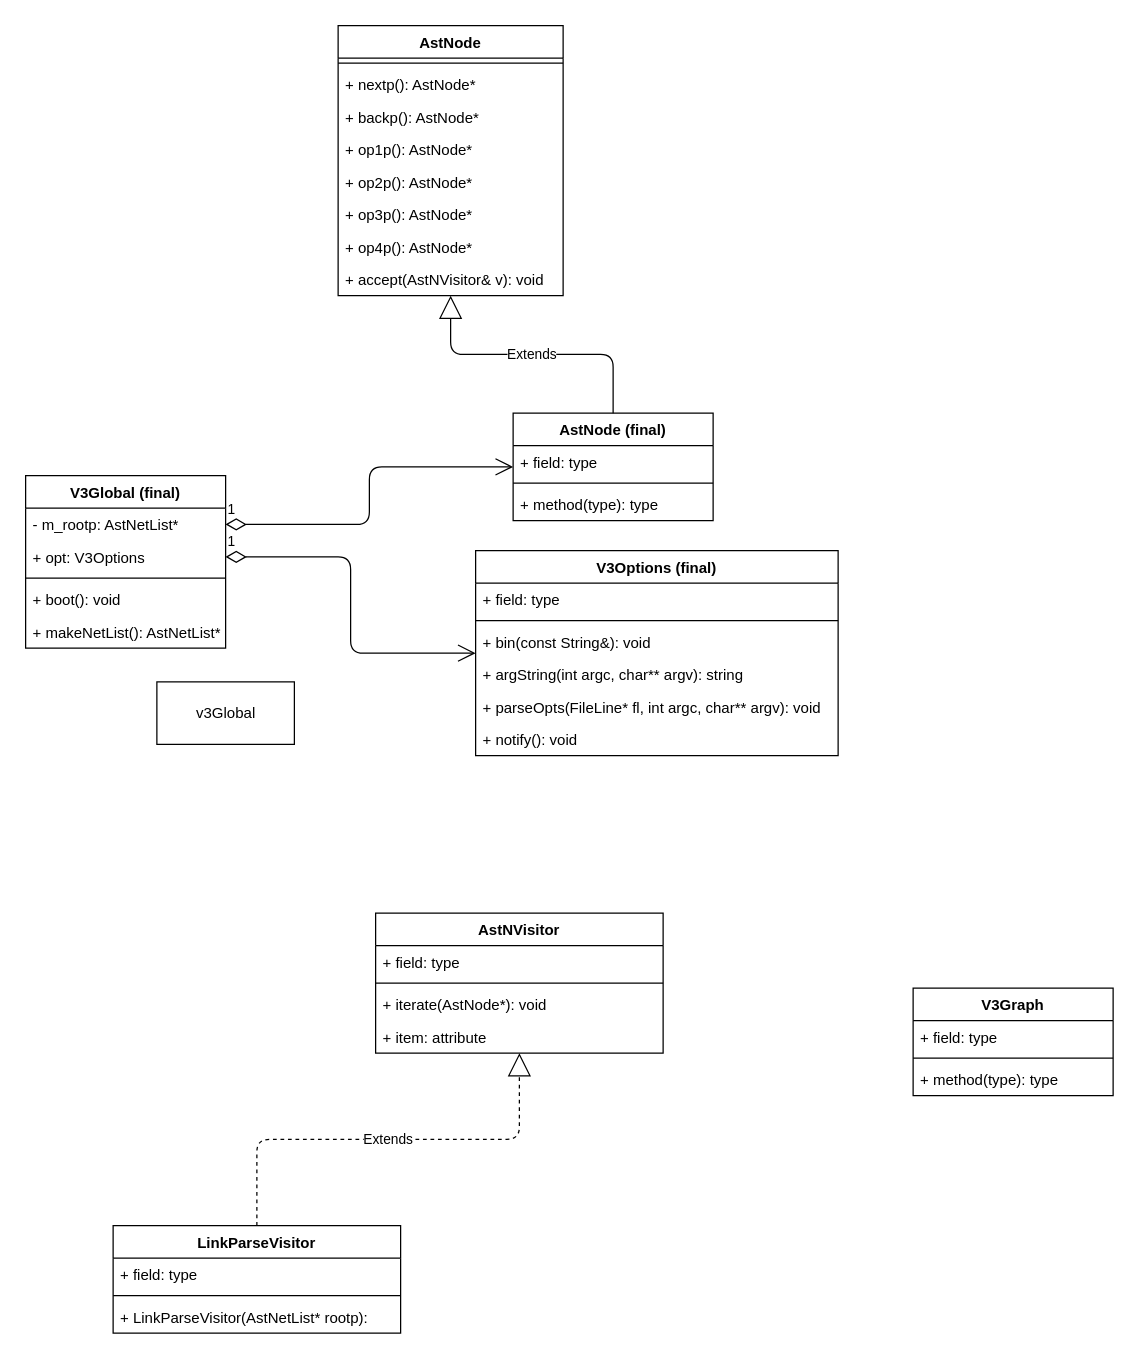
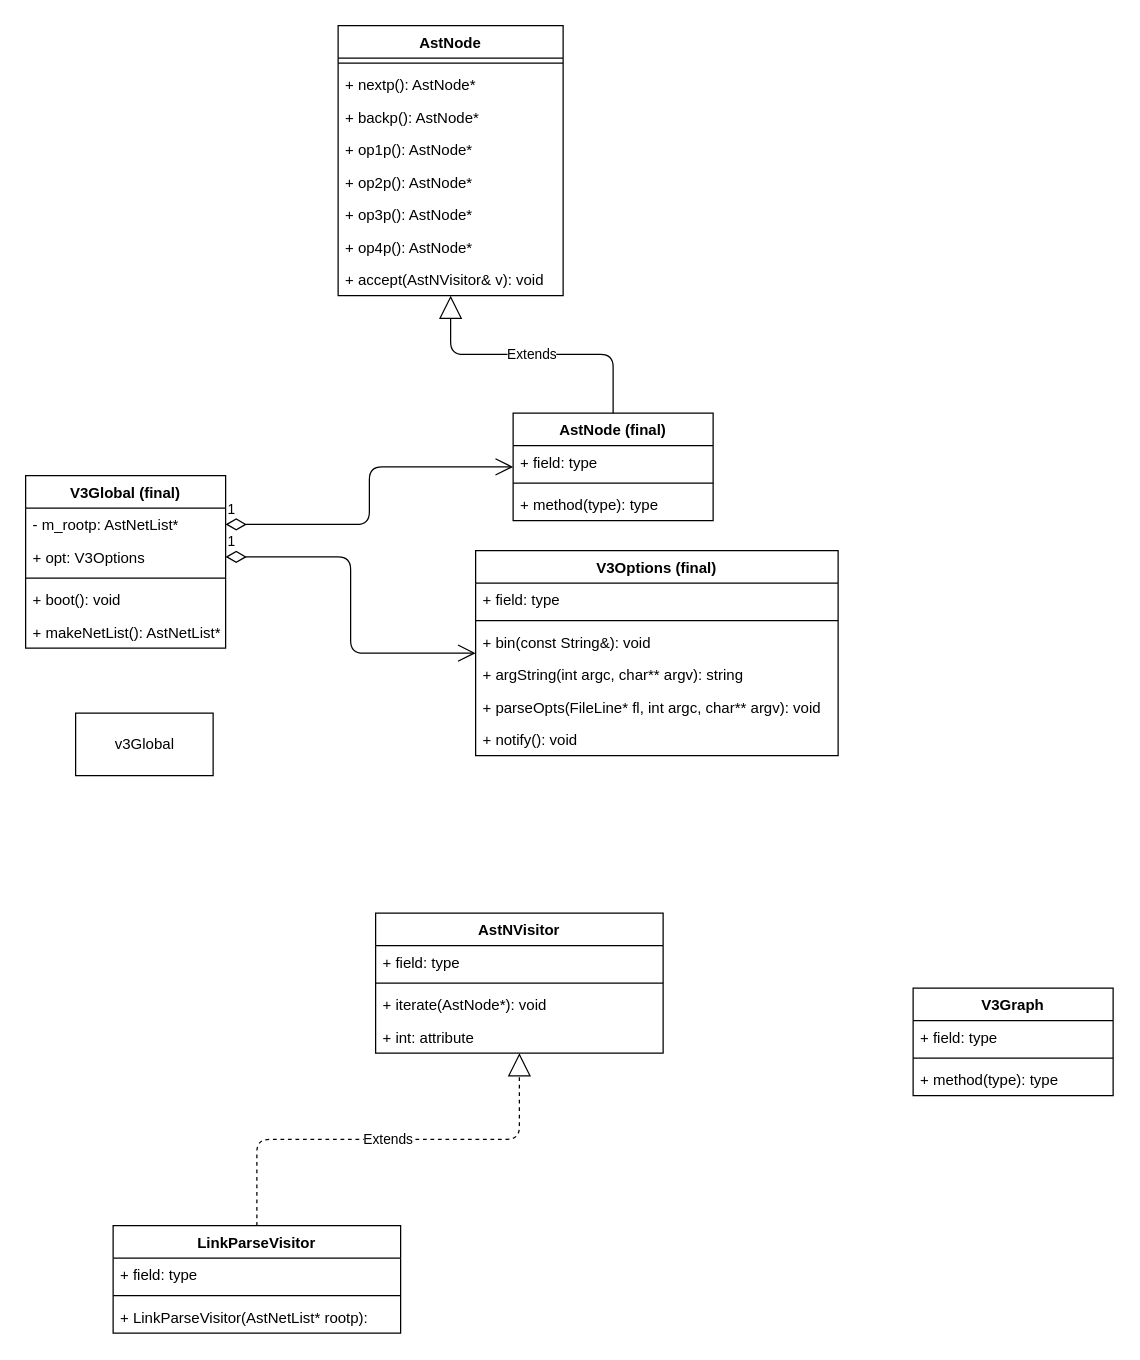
- <mxCell id="8" value="v3Global" style="html=1;" parent="1" vertex="1"><mxGeometry x="125" y="545" width="110" height="50" as="geometry" /></mxCell>
+ <mxCell id="8" value="v3Global" style="html=1;" parent="1" vertex="1"><mxGeometry x="60" y="570" width="110" height="50" as="geometry" /></mxCell>
- <mxCell id="40" value="+ item: attribute" style="text;strokeColor=none;fillColor=none;align=left;verticalAlign=top;spacingLeft=4;spacingRight=4;overflow=hidden;rotatable=0;points=[[0,0.5],[1,0.5]];portConstraint=eastwest;" vertex="1" parent="36"><mxGeometry y="86" width="230" height="26" as="geometry" /></mxCell>
+ <mxCell id="40" value="+ int: attribute" style="text;strokeColor=none;fillColor=none;align=left;verticalAlign=top;spacingLeft=4;spacingRight=4;overflow=hidden;rotatable=0;points=[[0,0.5],[1,0.5]];portConstraint=eastwest;" vertex="1" parent="36"><mxGeometry y="86" width="230" height="26" as="geometry" /></mxCell>
